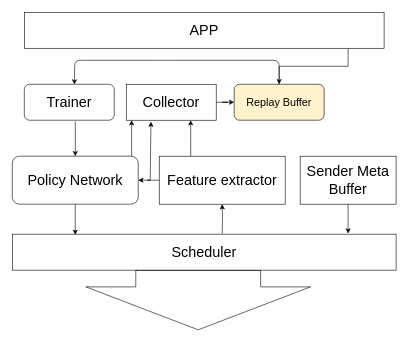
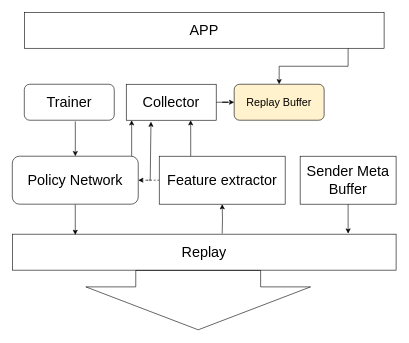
- <mxCell id="18" value="" style="endArrow=classic;html=1;exitX=0.5;exitY=0;exitDx=0;exitDy=0;entryX=0.557;entryY=0.007;entryDx=0;entryDy=0;entryPerimeter=0;" parent="1" source="15" target="14" edge="1"><mxGeometry width="50" height="50" relative="1" as="geometry"><mxPoint x="90" y="50" as="sourcePoint" /><mxPoint x="128" y="130" as="targetPoint" /><Array as="points"><mxPoint x="465" y="100" /><mxPoint x="270" y="100" /><mxPoint x="124" y="100" /></Array></mxGeometry></mxCell>
- <mxCell id="8" value="" style="edgeStyle=orthogonalEdgeStyle;rounded=0;orthogonalLoop=1;jettySize=auto;html=1;entryX=1;entryY=0.5;entryDx=0;entryDy=0;" parent="1" source="10" target="21" edge="1"><mxGeometry relative="1" as="geometry"><mxPoint x="230" y="300" as="targetPoint" /></mxGeometry></mxCell>
+ <mxCell id="8" value="" style="edgeStyle=orthogonalEdgeStyle;rounded=0;orthogonalLoop=1;jettySize=auto;html=1;entryX=1;entryY=0.5;entryDx=0;entryDy=0;dashed=1;" parent="1" source="10" target="21" edge="1"><mxGeometry relative="1" as="geometry"><mxPoint x="230" y="300" as="targetPoint" /></mxGeometry></mxCell>
- <mxCell id="7" value="&lt;font style=&quot;font-size: 24px&quot;&gt;Scheduler&lt;/font&gt;" style="rounded=1;whiteSpace=wrap;html=1;arcSize=0;" parent="1" vertex="1"><mxGeometry x="20" y="390" width="640" height="60" as="geometry" /></mxCell>
+ <mxCell id="7" value="&lt;font style=&quot;font-size: 24px&quot;&gt;Replay&lt;/font&gt;" style="rounded=1;whiteSpace=wrap;html=1;arcSize=0;" parent="1" vertex="1"><mxGeometry x="20" y="390" width="640" height="60" as="geometry" /></mxCell>
